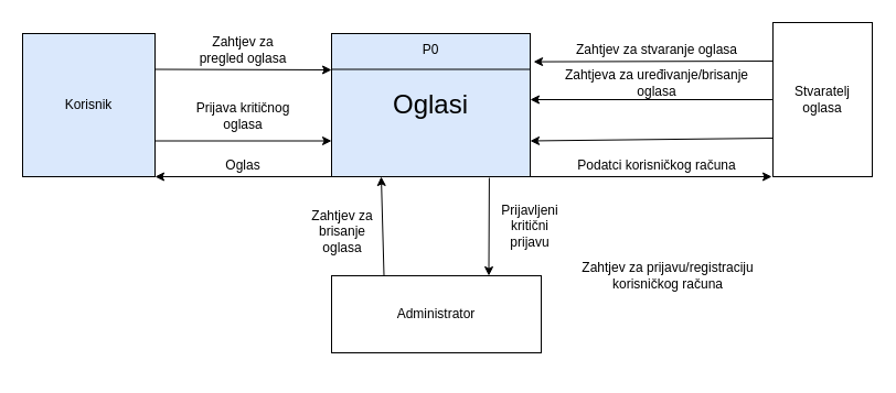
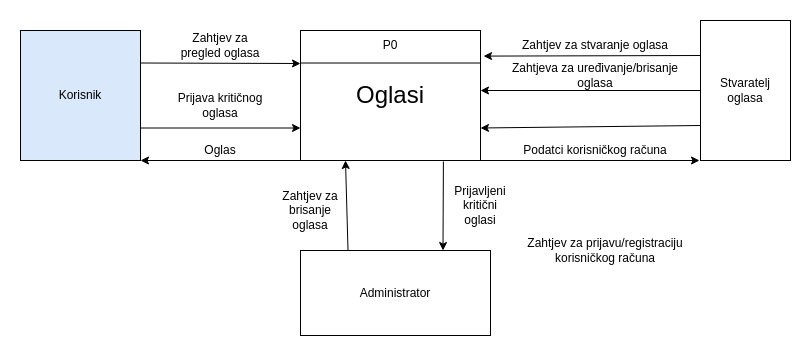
- <mxCell id="14" value="&lt;font style=&quot;font-size: 24px;&quot;&gt;Oglasi&lt;/font&gt;" style="rounded=0;whiteSpace=wrap;html=1;fillColor=#dae8fc;" vertex="1" parent="1"><mxGeometry x="300" y="30" width="180" height="130" as="geometry" /></mxCell>
+ <mxCell id="14" value="&lt;font style=&quot;font-size: 24px;&quot;&gt;Oglasi&lt;/font&gt;" style="rounded=0;whiteSpace=wrap;html=1;" vertex="1" parent="1"><mxGeometry x="300" y="30" width="180" height="130" as="geometry" /></mxCell>
- <mxCell id="7" value="Prijavljeni kritični prijavu" style="text;html=1;align=center;verticalAlign=middle;whiteSpace=wrap;rounded=0;" vertex="1" parent="1"><mxGeometry x="450" y="170" width="60" height="70" as="geometry" /></mxCell>
+ <mxCell id="7" value="Prijavljeni kritični oglasi" style="text;html=1;align=center;verticalAlign=middle;whiteSpace=wrap;rounded=0;" vertex="1" parent="1"><mxGeometry x="450" y="170" width="60" height="70" as="geometry" /></mxCell>
- <mxCell id="5" value="Administrator" style="rounded=0;whiteSpace=wrap;html=1;" vertex="1" parent="1"><mxGeometry x="300" y="250" width="190" height="70" as="geometry" /></mxCell>
+ <mxCell id="5" value="Administrator" style="rounded=0;whiteSpace=wrap;html=1;" vertex="1" parent="1"><mxGeometry x="300" y="250" width="190" height="85" as="geometry" /></mxCell>
